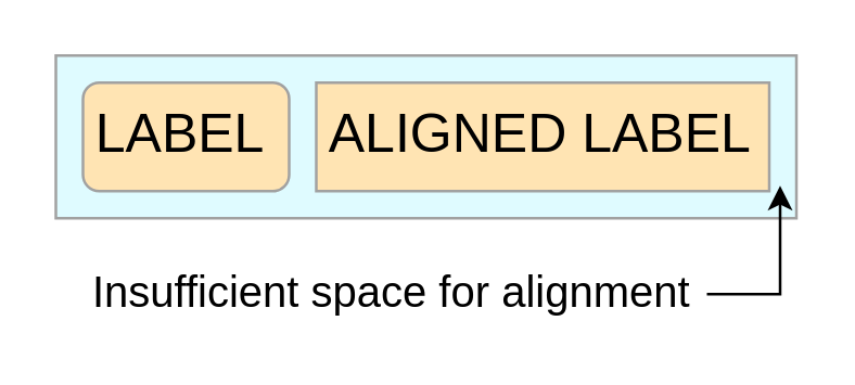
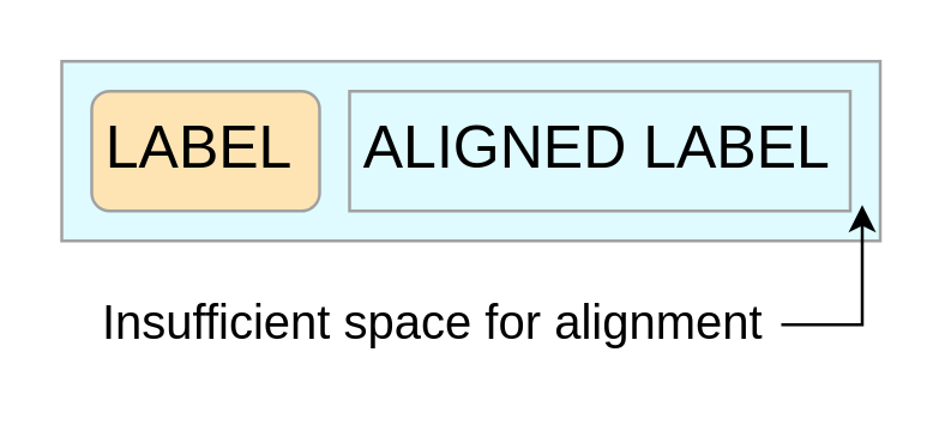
- <mxCell id="4" value="ALIGNED LABEL" style="rounded=0;whiteSpace=wrap;html=1;strokeColor=#A1A1A1;fillColor=#FFE4B3;glass=0;shadow=0;sketch=0;fontSize=20;align=left;spacingLeft=3;verticalAlign=top;" vertex="1" parent="1"><mxGeometry x="116" y="30" width="167" height="40" as="geometry" /></mxCell>
+ <mxCell id="4" value="ALIGNED LABEL" style="rounded=0;whiteSpace=wrap;html=1;strokeColor=#A1A1A1;fillColor=#dffbff;glass=0;shadow=0;sketch=0;fontSize=20;align=left;spacingLeft=3;verticalAlign=top;" vertex="1" parent="1"><mxGeometry x="116" y="30" width="167" height="40" as="geometry" /></mxCell>
